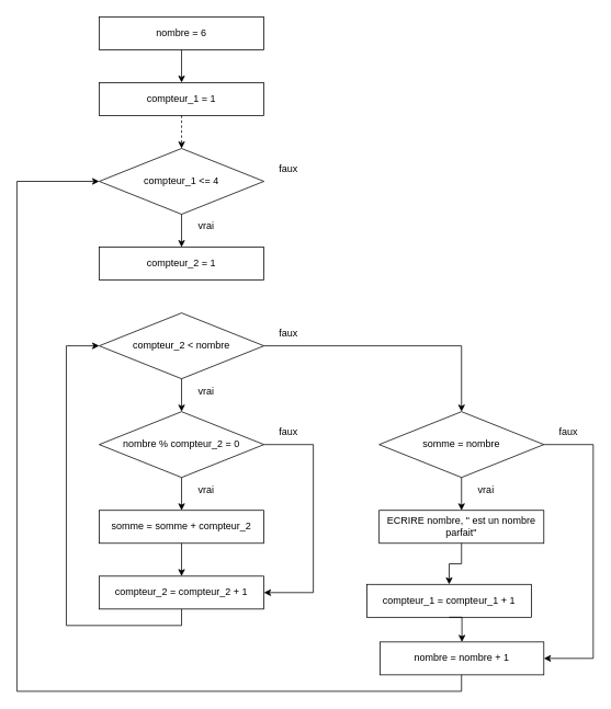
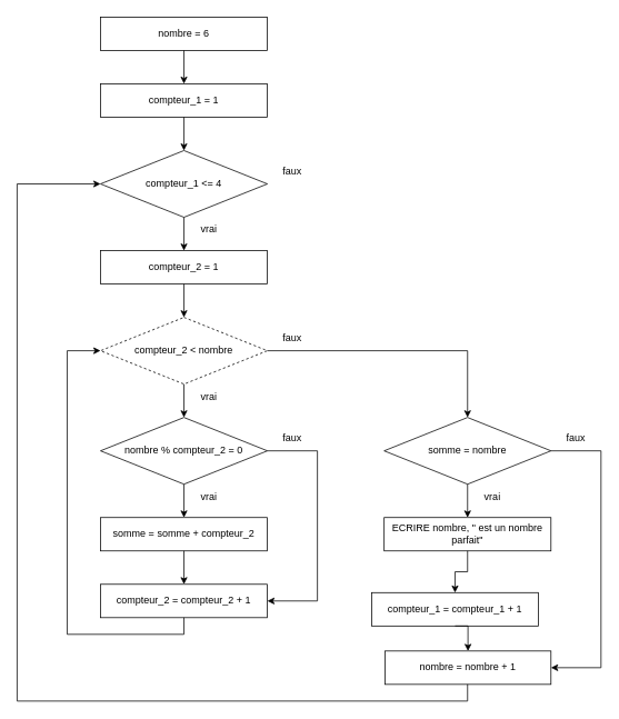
- <mxCell id="30" style="edgeStyle=orthogonalEdgeStyle;rounded=0;orthogonalLoop=1;jettySize=auto;html=1;exitX=0.5;exitY=1;exitDx=0;exitDy=0;entryX=0.5;entryY=0;entryDx=0;entryDy=0;dashed=1;" parent="1" source="31" target="27" edge="1"><mxGeometry relative="1" as="geometry" /></mxCell>
+ <mxCell id="30" style="edgeStyle=orthogonalEdgeStyle;rounded=0;orthogonalLoop=1;jettySize=auto;html=1;exitX=0.5;exitY=1;exitDx=0;exitDy=0;entryX=0.5;entryY=0;entryDx=0;entryDy=0;" parent="1" source="31" target="27" edge="1"><mxGeometry relative="1" as="geometry" /></mxCell>
+ <mxCell id="28" style="edgeStyle=orthogonalEdgeStyle;rounded=0;orthogonalLoop=1;jettySize=auto;html=1;exitX=0.5;exitY=1;exitDx=0;exitDy=0;entryX=0.5;entryY=0;entryDx=0;entryDy=0;" parent="1" source="29" target="13" edge="1"><mxGeometry relative="1" as="geometry" /></mxCell>
- <mxCell id="13" value="compteur_2 &amp;lt; nombre" style="rhombus;whiteSpace=wrap;html=1;fillColor=none;" parent="1" vertex="1"><mxGeometry x="120" y="380" width="200" height="80" as="geometry" /></mxCell>
+ <mxCell id="13" value="compteur_2 &amp;lt; nombre" style="rhombus;whiteSpace=wrap;html=1;fillColor=none;dashed=1;" parent="1" vertex="1"><mxGeometry x="120" y="380" width="200" height="80" as="geometry" /></mxCell>
